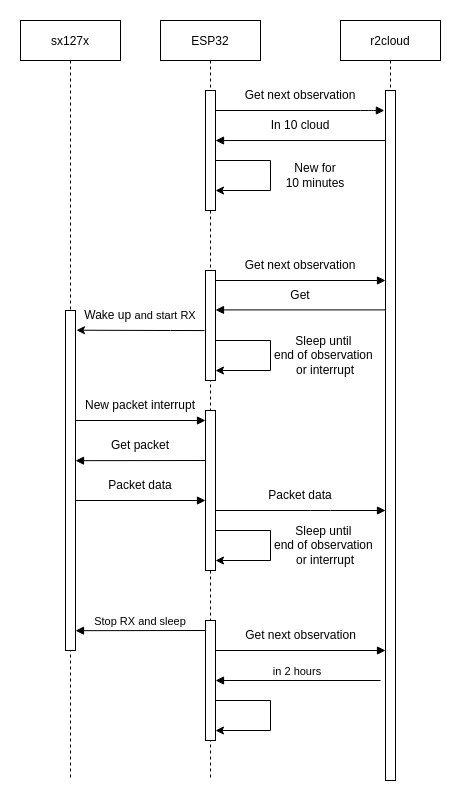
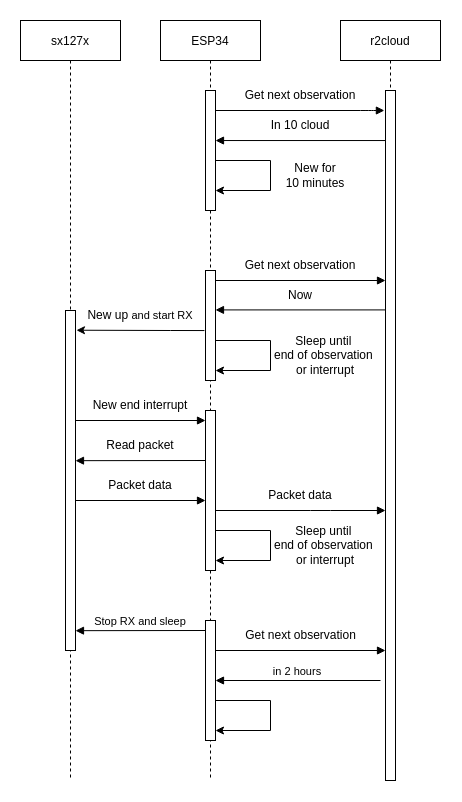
- <mxCell id="2" value="ESP32" style="shape=umlLifeline;perimeter=lifelinePerimeter;container=1;collapsible=0;recursiveResize=0;rounded=0;shadow=0;strokeWidth=1;" parent="1" vertex="1"><mxGeometry x="160" y="20" width="100" height="760" as="geometry" /></mxCell>
+ <mxCell id="2" value="ESP34" style="shape=umlLifeline;perimeter=lifelinePerimeter;container=1;collapsible=0;recursiveResize=0;rounded=0;shadow=0;strokeWidth=1;" parent="1" vertex="1"><mxGeometry x="160" y="20" width="100" height="760" as="geometry" /></mxCell>
- <mxCell id="35" value="Get" style="text;html=1;strokeColor=none;fillColor=none;align=center;verticalAlign=middle;whiteSpace=wrap;rounded=0;" vertex="1" parent="1"><mxGeometry x="240" y="280" width="120" height="30" as="geometry" /></mxCell>
+ <mxCell id="35" value="Now" style="text;html=1;strokeColor=none;fillColor=none;align=center;verticalAlign=middle;whiteSpace=wrap;rounded=0;" vertex="1" parent="1"><mxGeometry x="240" y="280" width="120" height="30" as="geometry" /></mxCell>
- <mxCell id="10" value="Wake up&amp;nbsp;&lt;span style=&quot;font-size: 11px; background-color: rgb(255, 255, 255);&quot;&gt;and start RX&lt;/span&gt;" style="text;html=1;strokeColor=none;fillColor=none;align=center;verticalAlign=middle;whiteSpace=wrap;rounded=0;" vertex="1" parent="2"><mxGeometry x="-80" y="280" width="120" height="30" as="geometry" /></mxCell>
+ <mxCell id="10" value="New up&amp;nbsp;&lt;span style=&quot;font-size: 11px; background-color: rgb(255, 255, 255);&quot;&gt;and start RX&lt;/span&gt;" style="text;html=1;strokeColor=none;fillColor=none;align=center;verticalAlign=middle;whiteSpace=wrap;rounded=0;" vertex="1" parent="2"><mxGeometry x="-80" y="280" width="120" height="30" as="geometry" /></mxCell>
- <mxCell id="19" value="New packet interrupt" style="text;html=1;strokeColor=none;fillColor=none;align=center;verticalAlign=middle;whiteSpace=wrap;rounded=0;" vertex="1" parent="1"><mxGeometry x="80" y="390" width="120" height="30" as="geometry" /></mxCell>
+ <mxCell id="19" value="New end interrupt" style="text;html=1;strokeColor=none;fillColor=none;align=center;verticalAlign=middle;whiteSpace=wrap;rounded=0;" vertex="1" parent="1"><mxGeometry x="80" y="390" width="120" height="30" as="geometry" /></mxCell>
- <mxCell id="38" value="Get packet" style="text;html=1;strokeColor=none;fillColor=none;align=center;verticalAlign=middle;whiteSpace=wrap;rounded=0;" vertex="1" parent="1"><mxGeometry x="80" y="430" width="120" height="30" as="geometry" /></mxCell>
+ <mxCell id="38" value="Read packet" style="text;html=1;strokeColor=none;fillColor=none;align=center;verticalAlign=middle;whiteSpace=wrap;rounded=0;" vertex="1" parent="1"><mxGeometry x="80" y="430" width="120" height="30" as="geometry" /></mxCell>
